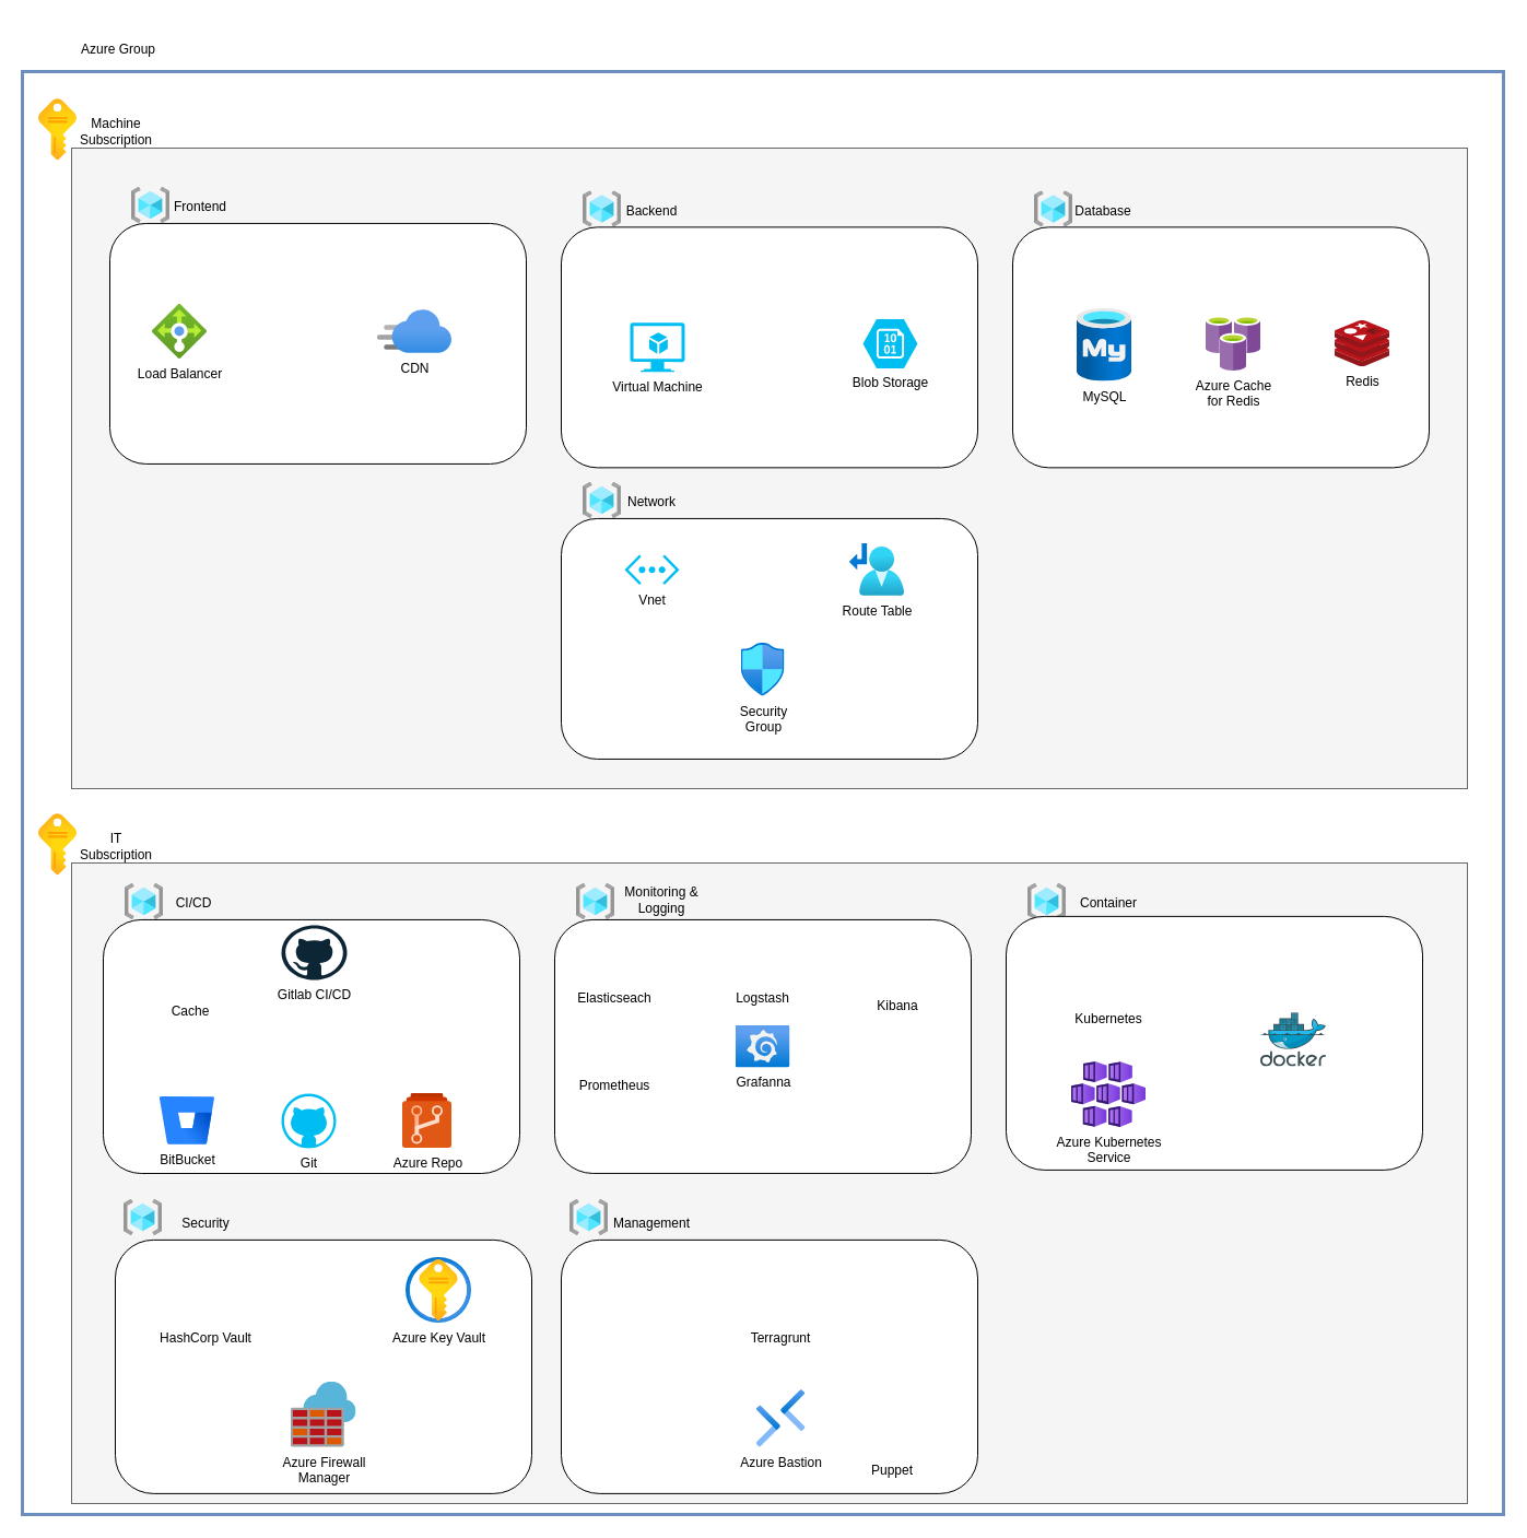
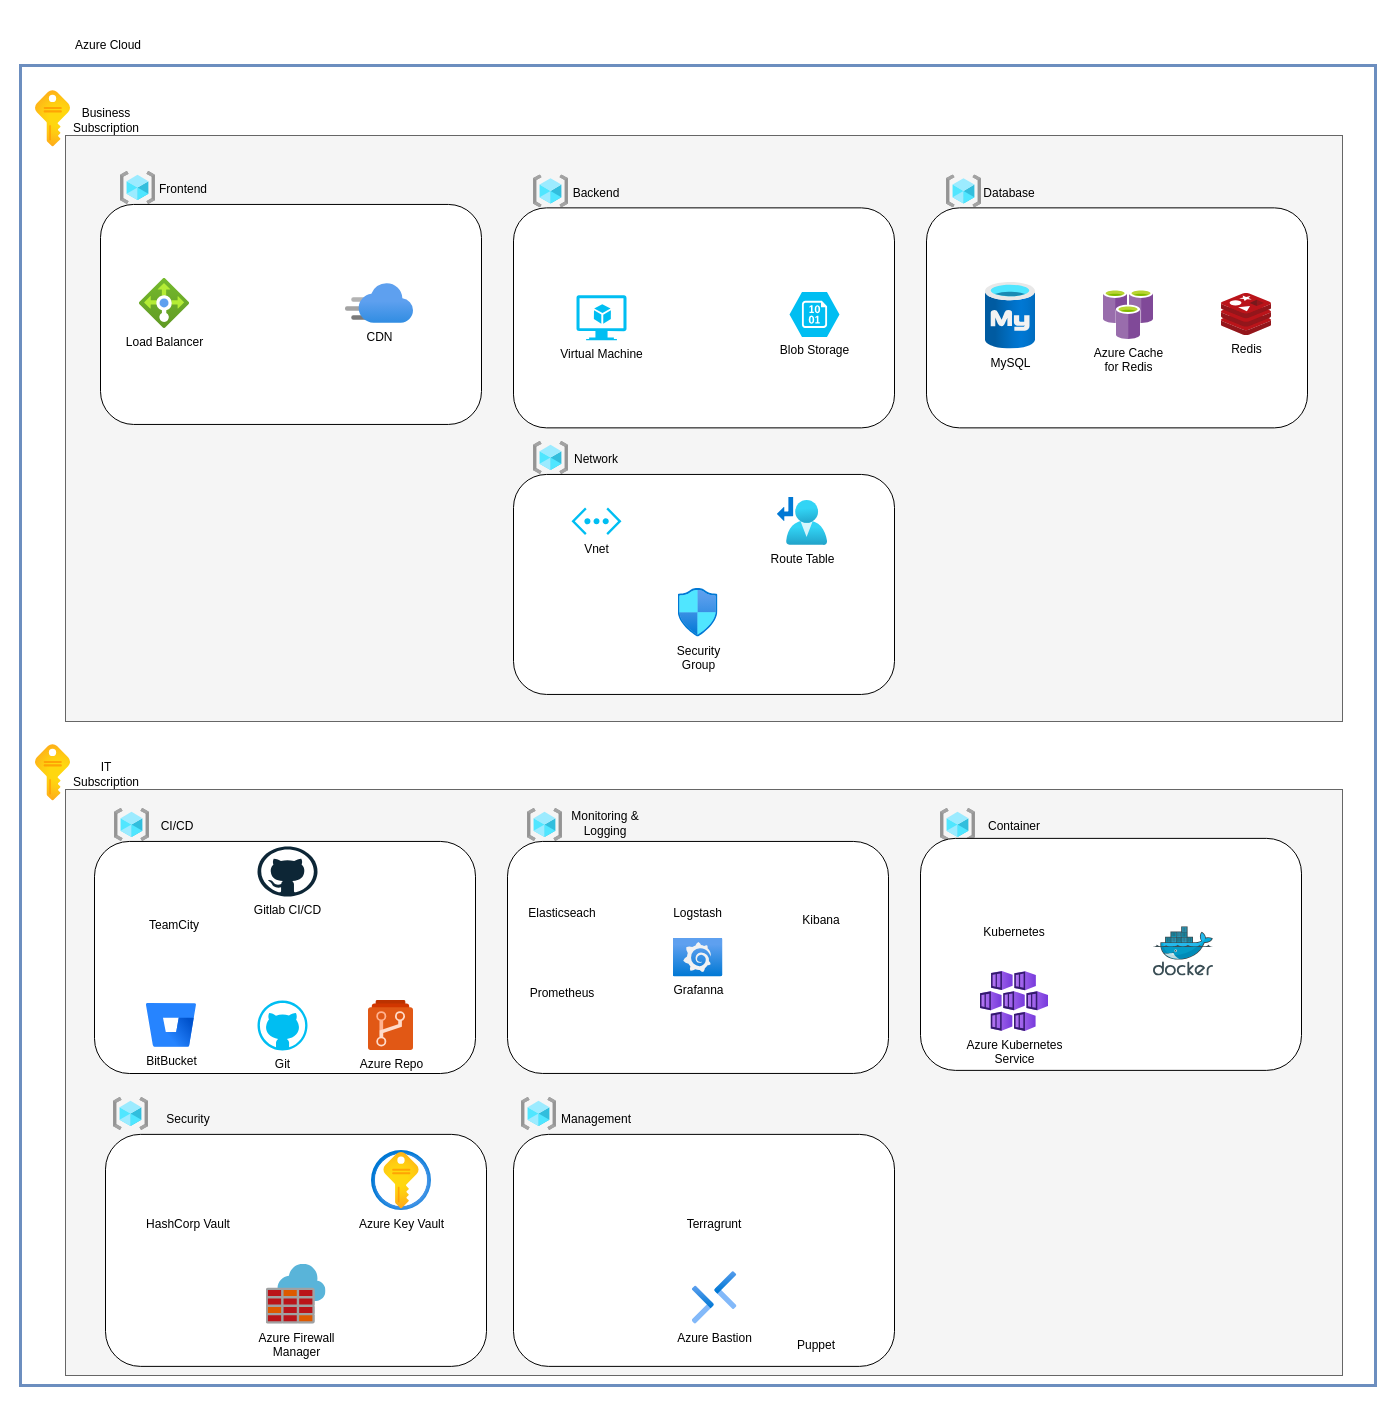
- <mxCell id="34" value="&lt;div style=&quot;font-size: 12px;&quot;&gt;Azure Group&lt;/div&gt;" style="text;html=1;align=center;verticalAlign=middle;whiteSpace=wrap;rounded=0;fontSize=12;" vertex="1" parent="1"><mxGeometry x="72" y="30" width="72" height="29.52" as="geometry" /></mxCell>
+ <mxCell id="34" value="&lt;div style=&quot;font-size: 12px;&quot;&gt;Azure Cloud&lt;/div&gt;" style="text;html=1;align=center;verticalAlign=middle;whiteSpace=wrap;rounded=0;fontSize=12;" vertex="1" parent="1"><mxGeometry x="72" y="30" width="72" height="29.52" as="geometry" /></mxCell>
- <mxCell id="6" value="&lt;div style=&quot;font-size: 12px;&quot;&gt;Machine&lt;/div&gt;&lt;div style=&quot;font-size: 12px;&quot;&gt;Subscription&lt;/div&gt;" style="text;html=1;align=center;verticalAlign=middle;whiteSpace=wrap;rounded=0;fontSize=12;" vertex="1" parent="1"><mxGeometry x="70" y="105.48" width="72" height="29.52" as="geometry" /></mxCell>
+ <mxCell id="6" value="&lt;div style=&quot;font-size: 12px;&quot;&gt;Business&lt;/div&gt;&lt;div style=&quot;font-size: 12px;&quot;&gt;Subscription&lt;/div&gt;" style="text;html=1;align=center;verticalAlign=middle;whiteSpace=wrap;rounded=0;fontSize=12;" vertex="1" parent="1"><mxGeometry x="70" y="105.48" width="72" height="29.52" as="geometry" /></mxCell>
- <mxCell id="44" value="Cache" style="shape=image;verticalLabelPosition=bottom;labelBackgroundColor=default;verticalAlign=top;aspect=fixed;imageAspect=0;image=https://upload.wikimedia.org/wikipedia/commons/thumb/2/29/TeamCity_Icon.svg/1200px-TeamCity_Icon.svg.png;" vertex="1" parent="1"><mxGeometry x="144" y="851" width="60" height="60" as="geometry" /></mxCell>
+ <mxCell id="44" value="TeamCity" style="shape=image;verticalLabelPosition=bottom;labelBackgroundColor=default;verticalAlign=top;aspect=fixed;imageAspect=0;image=https://upload.wikimedia.org/wikipedia/commons/thumb/2/29/TeamCity_Icon.svg/1200px-TeamCity_Icon.svg.png;" vertex="1" parent="1"><mxGeometry x="144" y="851" width="60" height="60" as="geometry" /></mxCell>
